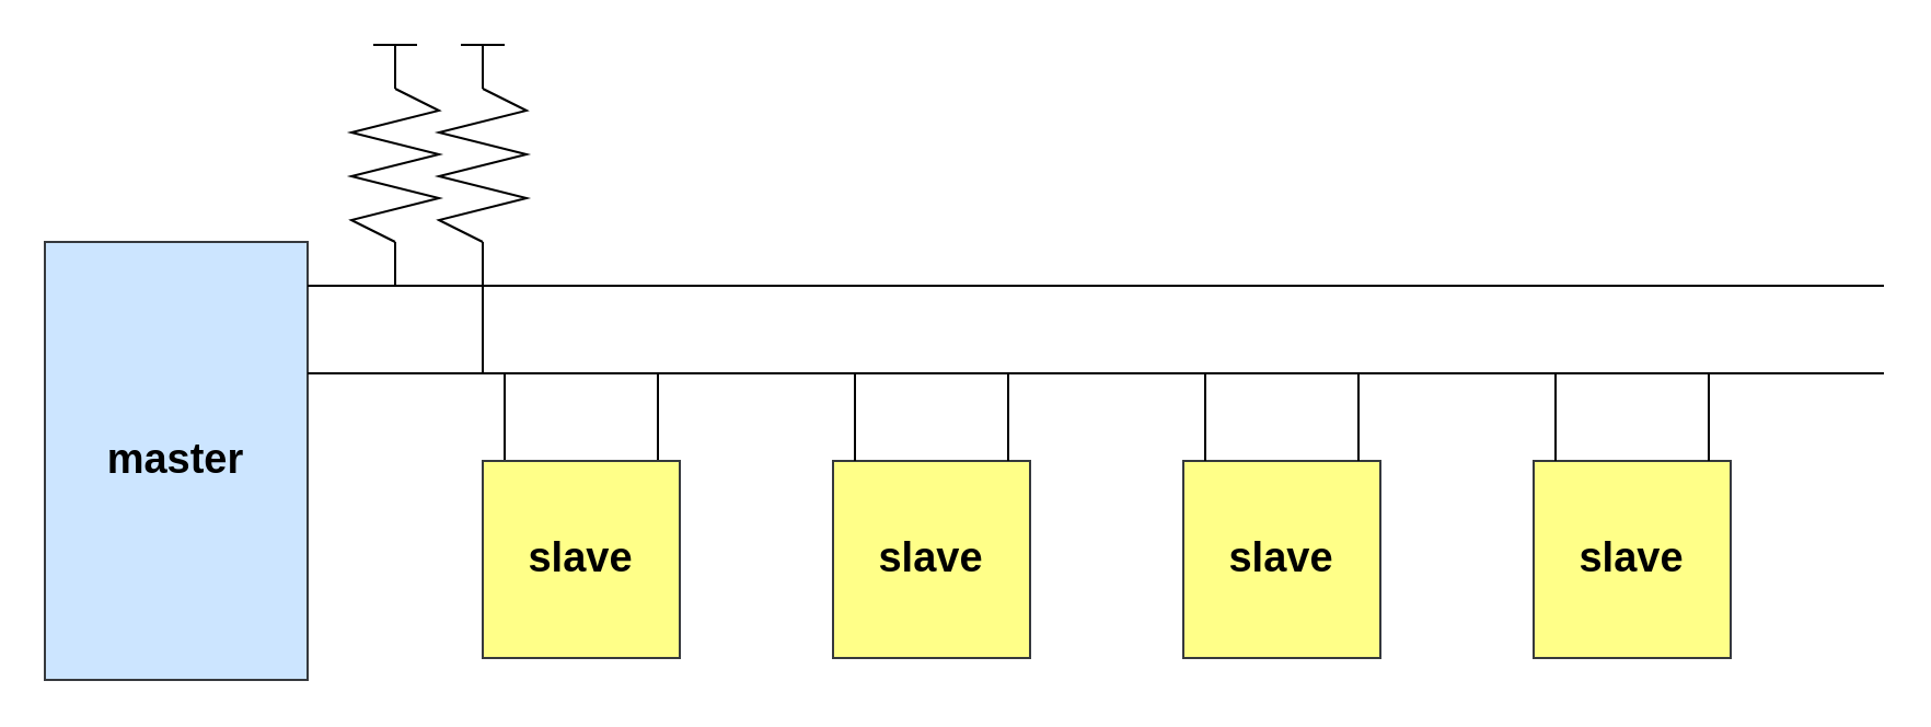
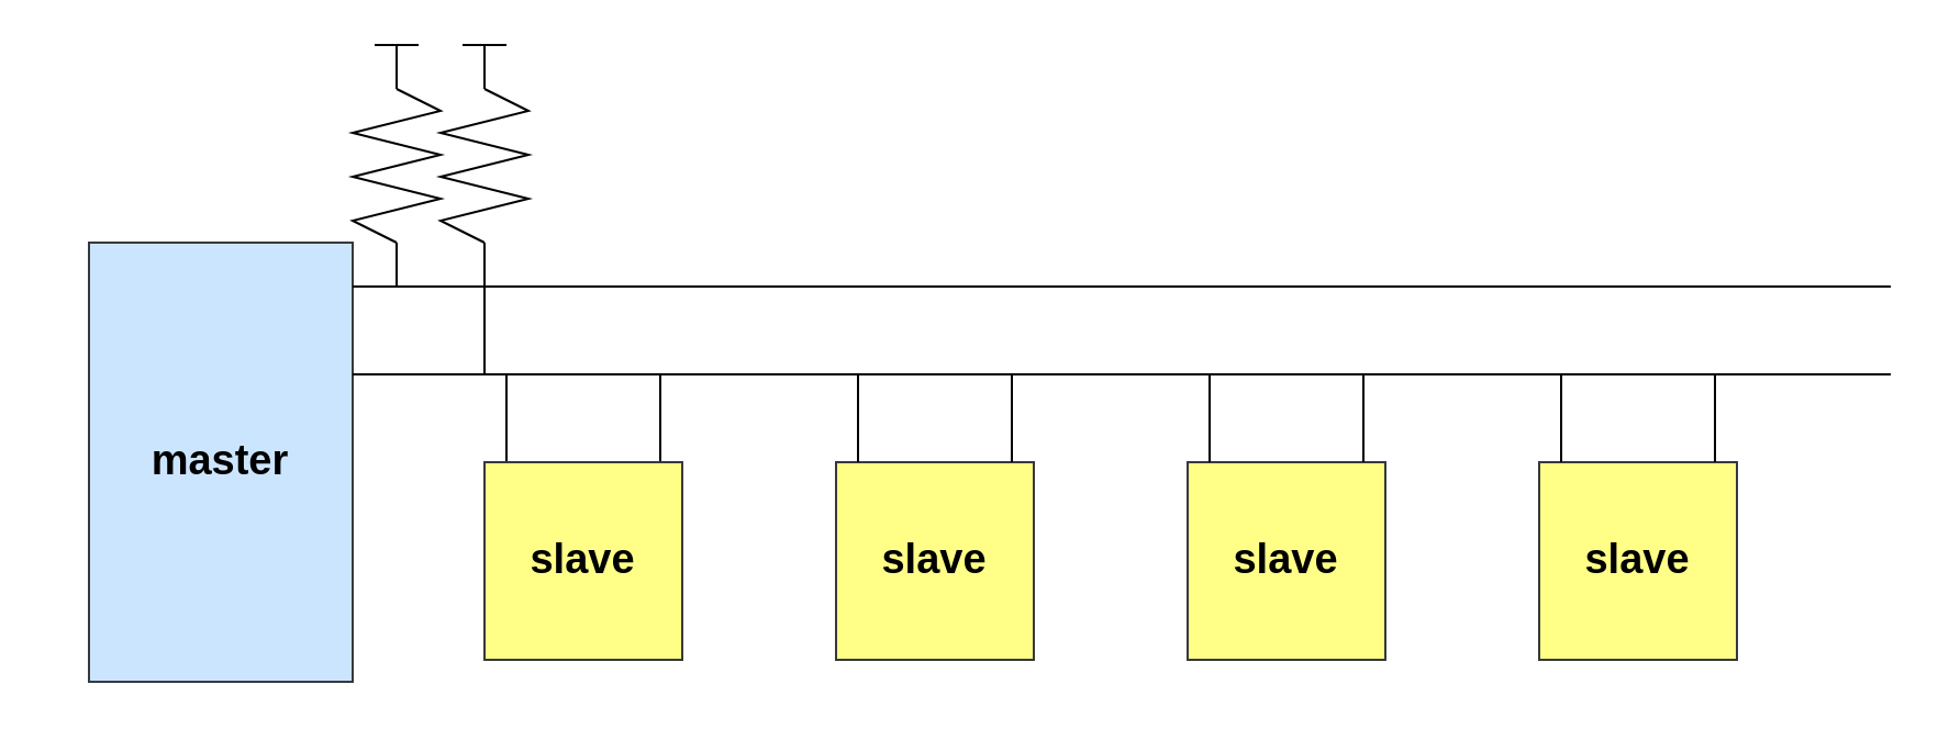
- <mxCell id="2" value="master" style="rounded=0;whiteSpace=wrap;html=1;fontSize=19;fontStyle=1;points=[[0,0,0,0,0],[0,0.25,0,0,0],[0,0.5,0,0,0],[0,0.75,0,0,0],[0,1,0,0,0],[0.25,0,0,0,0],[0.25,1,0,0,0],[0.5,0,0,0,0],[0.5,1,0,0,0],[0.75,0,0,0,0],[0.75,1,0,0,0],[1,0,0,0,0],[1,0.1,0,0,0],[1,0.3,0,0,0],[1,0.75,0,0,0],[1,1,0,0,0]];fillColor=#cce5ff;strokeColor=#36393d;" vertex="1" parent="1"><mxGeometry x="20" y="110" width="120" height="200" as="geometry" /></mxCell>
+ <mxCell id="2" value="master" style="rounded=0;whiteSpace=wrap;html=1;fontSize=19;fontStyle=1;points=[[0,0,0,0,0],[0,0.25,0,0,0],[0,0.5,0,0,0],[0,0.75,0,0,0],[0,1,0,0,0],[0.25,0,0,0,0],[0.25,1,0,0,0],[0.5,0,0,0,0],[0.5,1,0,0,0],[0.75,0,0,0,0],[0.75,1,0,0,0],[1,0,0,0,0],[1,0.1,0,0,0],[1,0.3,0,0,0],[1,0.75,0,0,0],[1,1,0,0,0]];fillColor=#cce5ff;strokeColor=#36393d;" vertex="1" parent="1"><mxGeometry x="40" y="110" width="120" height="200" as="geometry" /></mxCell>
